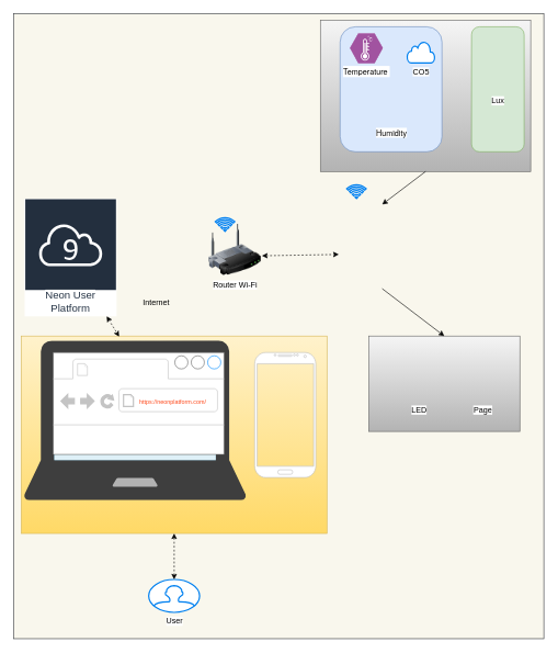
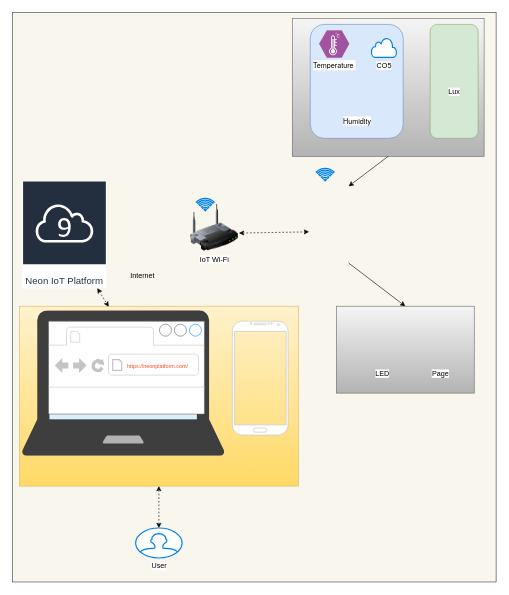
- <mxCell id="6" value="Router Wi-Fi" style="image;html=1;image=img/lib/clip_art/networking/Wireless_Router_128x128.png" vertex="1" parent="1"><mxGeometry x="317" y="339" width="80" height="80" as="geometry" /></mxCell>
+ <mxCell id="6" value="IoT Wi-Fi" style="image;html=1;image=img/lib/clip_art/networking/Wireless_Router_128x128.png" vertex="1" parent="1"><mxGeometry x="317" y="339" width="80" height="80" as="geometry" /></mxCell>
- <mxCell id="20" value="&lt;br&gt;&lt;span style=&quot;color: rgba(24 , 39 , 57 , 0.94) ; font-size: 16px ; font-style: normal ; font-weight: 400 ; letter-spacing: normal ; text-align: center ; text-indent: 0px ; text-transform: none ; word-spacing: 0px ; background-color: rgb(255 , 255 , 255) ; display: inline ; float: none&quot;&gt;Neon User Platform&lt;/span&gt;" style="outlineConnect=0;fontColor=#232F3E;gradientColor=none;strokeColor=#ffffff;fillColor=#232F3E;dashed=0;verticalLabelPosition=middle;verticalAlign=bottom;align=center;html=1;whiteSpace=wrap;fontSize=10;fontStyle=1;spacing=3;shape=mxgraph.aws4.productIcon;prIcon=mxgraph.aws4.cloud9;" vertex="1" parent="1"><mxGeometry x="37" y="301" width="140" height="179" as="geometry" /></mxCell>
+ <mxCell id="20" value="&lt;br&gt;&lt;span style=&quot;color: rgba(24 , 39 , 57 , 0.94) ; font-size: 16px ; font-style: normal ; font-weight: 400 ; letter-spacing: normal ; text-align: center ; text-indent: 0px ; text-transform: none ; word-spacing: 0px ; background-color: rgb(255 , 255 , 255) ; display: inline ; float: none&quot;&gt;Neon IoT Platform&lt;/span&gt;" style="outlineConnect=0;fontColor=#232F3E;gradientColor=none;strokeColor=#ffffff;fillColor=#232F3E;dashed=0;verticalLabelPosition=middle;verticalAlign=bottom;align=center;html=1;whiteSpace=wrap;fontSize=10;fontStyle=1;spacing=3;shape=mxgraph.aws4.productIcon;prIcon=mxgraph.aws4.cloud9;" vertex="1" parent="1"><mxGeometry x="37" y="301" width="140" height="179" as="geometry" /></mxCell>
